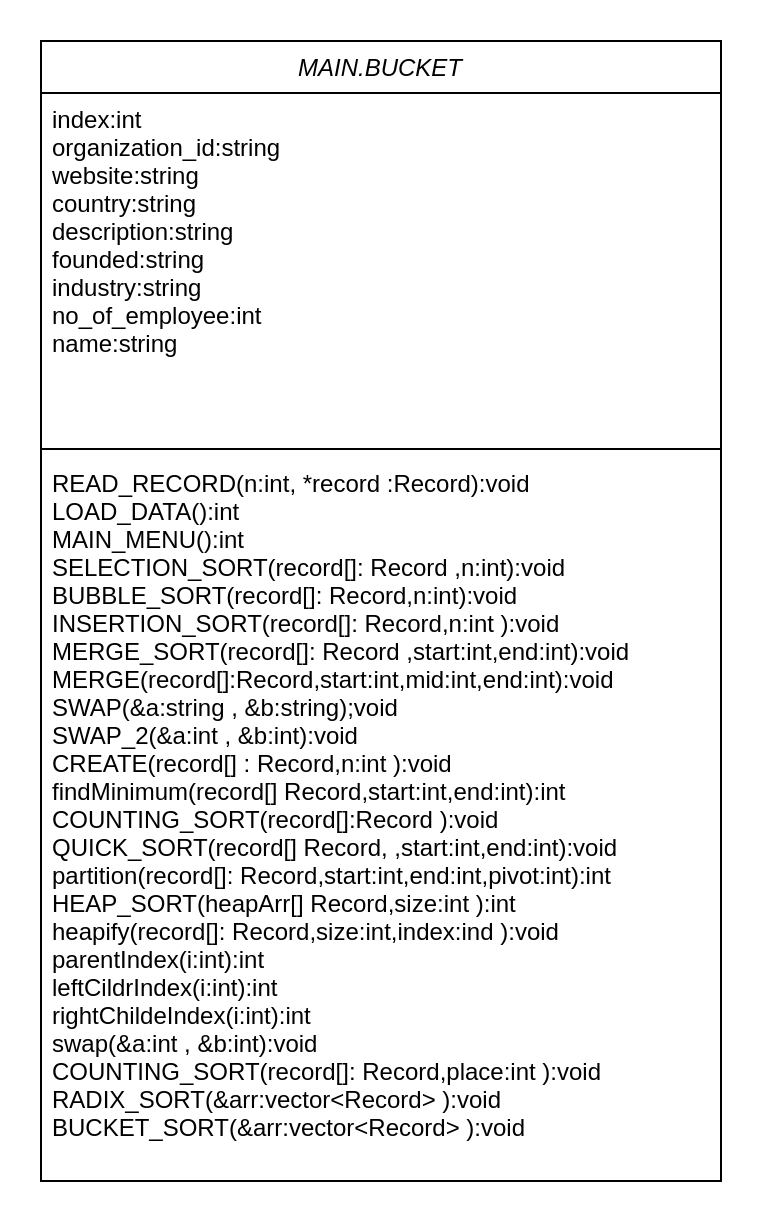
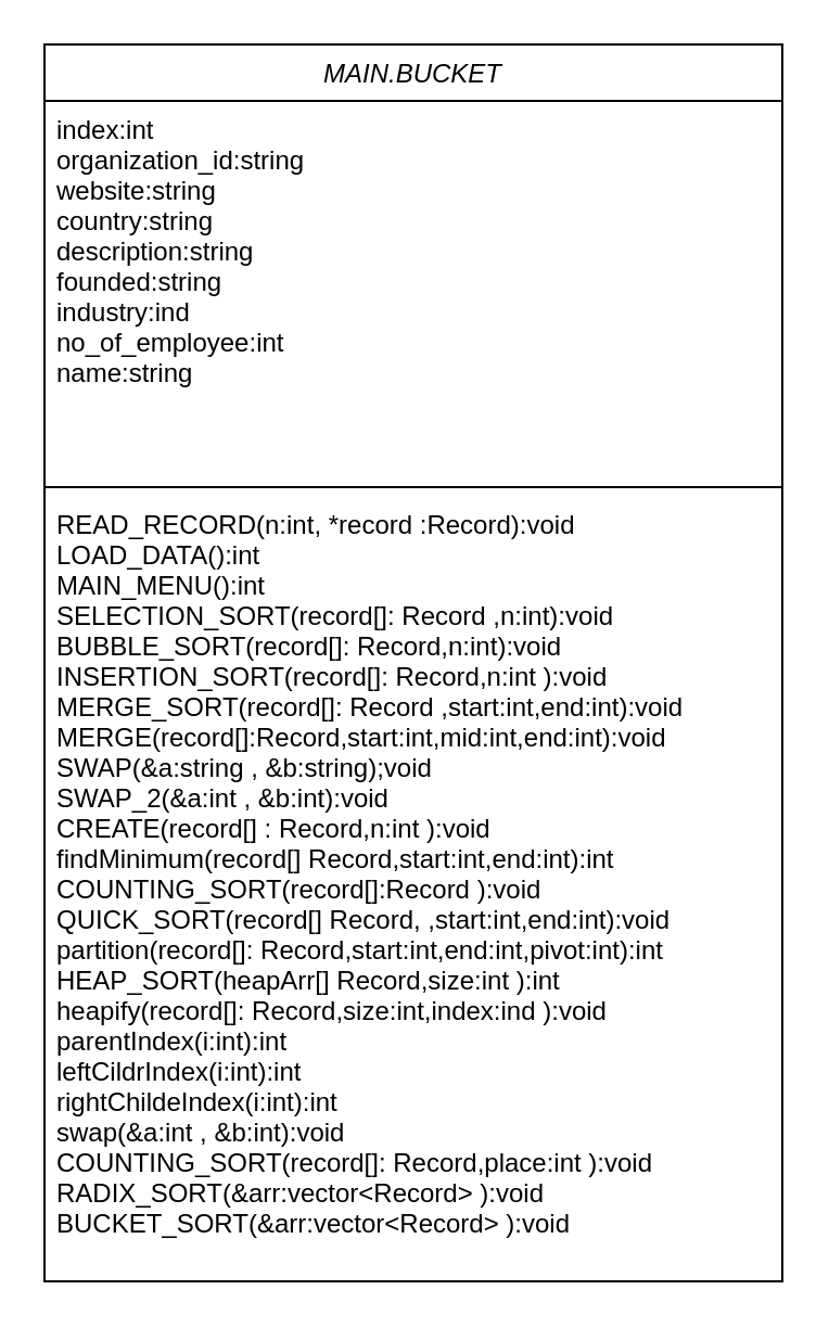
- <mxCell id="3" value="index:int&#10;organization_id:string&#10;website:string&#10;country:string&#10;description:string&#10;founded:string&#10;industry:string&#10;no_of_employee:int&#10;name:string" style="text;align=left;verticalAlign=top;spacingLeft=4;spacingRight=4;overflow=hidden;rotatable=0;points=[[0,0.5],[1,0.5]];portConstraint=eastwest;rounded=0;shadow=0;html=0;" parent="2" vertex="1"><mxGeometry y="26" width="340" height="174" as="geometry" /></mxCell>
+ <mxCell id="3" value="index:int&#10;organization_id:string&#10;website:string&#10;country:string&#10;description:string&#10;founded:string&#10;industry:ind&#10;no_of_employee:int&#10;name:string" style="text;align=left;verticalAlign=top;spacingLeft=4;spacingRight=4;overflow=hidden;rotatable=0;points=[[0,0.5],[1,0.5]];portConstraint=eastwest;rounded=0;shadow=0;html=0;" parent="2" vertex="1"><mxGeometry y="26" width="340" height="174" as="geometry" /></mxCell>
